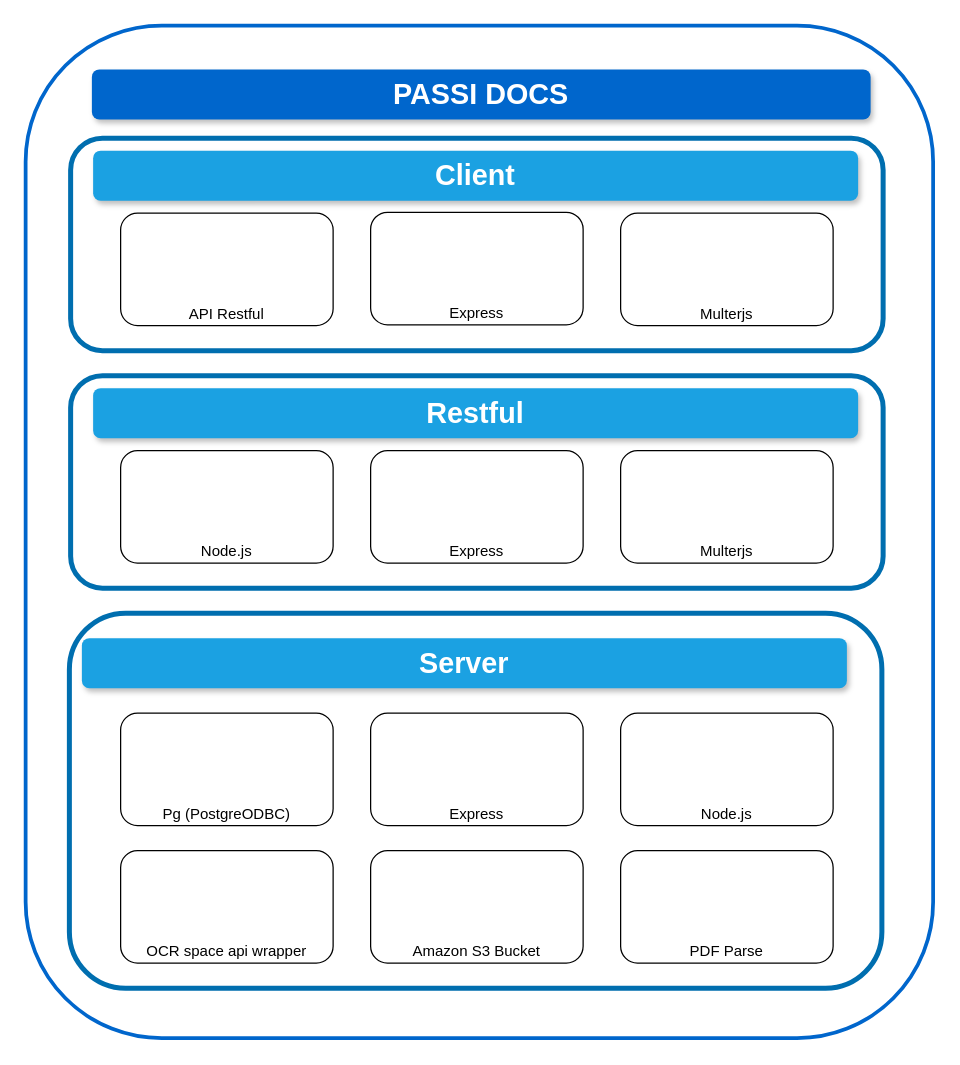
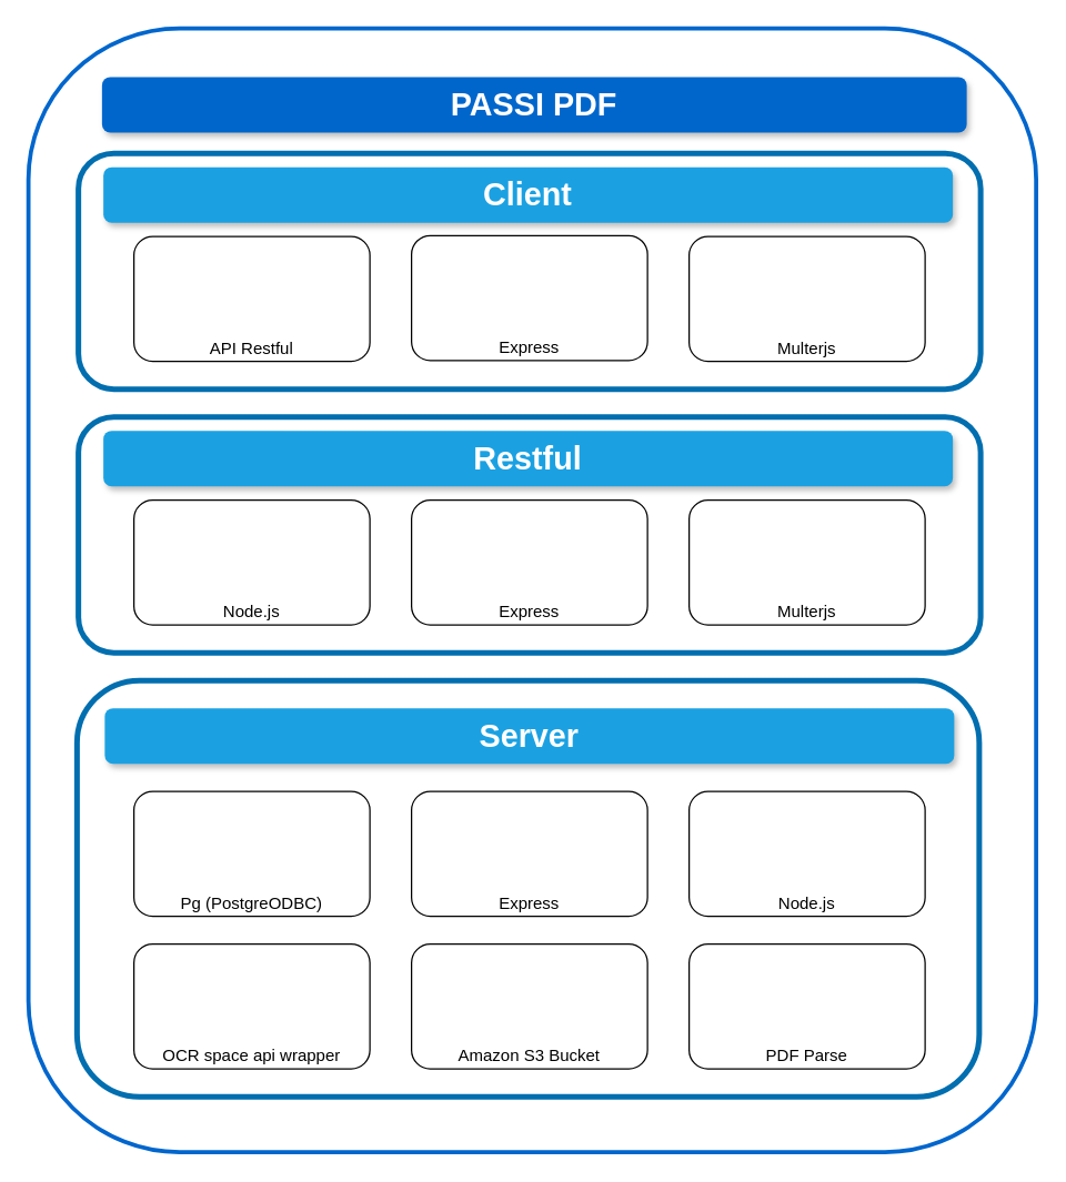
- <mxCell id="42" value="&lt;font style=&quot;font-size: 23px;&quot;&gt;&lt;b&gt;PASSI DOCS&lt;/b&gt;&lt;/font&gt;" style="rounded=1;whiteSpace=wrap;html=1;fillColor=#0066CC;fontColor=#ffffff;strokeColor=none;strokeWidth=4;shadow=1;" vertex="1" parent="1"><mxGeometry x="73" y="55" width="623" height="40" as="geometry" /></mxCell>
+ <mxCell id="42" value="&lt;font style=&quot;font-size: 23px;&quot;&gt;&lt;b&gt;PASSI PDF&lt;/b&gt;&lt;/font&gt;" style="rounded=1;whiteSpace=wrap;html=1;fillColor=#0066CC;fontColor=#ffffff;strokeColor=none;strokeWidth=4;shadow=1;" vertex="1" parent="1"><mxGeometry x="73" y="55" width="623" height="40" as="geometry" /></mxCell>
- <mxCell id="47" value="&lt;font style=&quot;font-size: 23px;&quot;&gt;&lt;b&gt;Server&lt;/b&gt;&lt;/font&gt;" style="rounded=1;whiteSpace=wrap;html=1;fillColor=#1ba1e2;fontColor=#ffffff;strokeColor=none;strokeWidth=4;shadow=1;" vertex="1" parent="1"><mxGeometry x="65" y="510" width="612" height="40" as="geometry" /></mxCell>
+ <mxCell id="47" value="&lt;font style=&quot;font-size: 23px;&quot;&gt;&lt;b&gt;Server&lt;/b&gt;&lt;/font&gt;" style="rounded=1;whiteSpace=wrap;html=1;fillColor=#1ba1e2;fontColor=#ffffff;strokeColor=none;strokeWidth=4;shadow=1;" vertex="1" parent="1"><mxGeometry x="75" y="510" width="612" height="40" as="geometry" /></mxCell>
